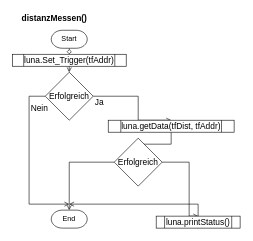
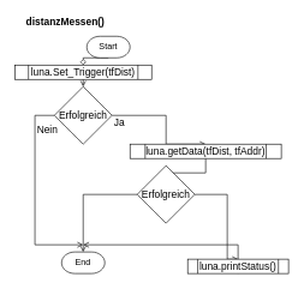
- <mxCell id="4" value="Start" style="strokeWidth=1;html=1;shape=mxgraph.flowchart.terminator;whiteSpace=wrap;rounded=1;labelBackgroundColor=none;labelBorderColor=none;" parent="1" vertex="1"><mxGeometry x="85" y="50" width="60" height="30" as="geometry" /></mxCell>
+ <mxCell id="4" value="Start" style="strokeWidth=1;html=1;shape=mxgraph.flowchart.terminator;whiteSpace=wrap;rounded=1;labelBackgroundColor=none;labelBorderColor=none;" parent="1" vertex="1"><mxGeometry x="120" y="50" width="60" height="30" as="geometry" /></mxCell>
- <mxCell id="6" value="luna.Set_Trigger(tfAddr)" style="shape=process;whiteSpace=wrap;html=1;backgroundOutline=1;fontSize=14;" parent="1" vertex="1"><mxGeometry x="20" y="90" width="190" height="20" as="geometry" /></mxCell>
+ <mxCell id="6" value="luna.Set_Trigger(tfDist)" style="shape=process;whiteSpace=wrap;html=1;backgroundOutline=1;fontSize=14;" parent="1" vertex="1"><mxGeometry x="20" y="90" width="190" height="20" as="geometry" /></mxCell>
